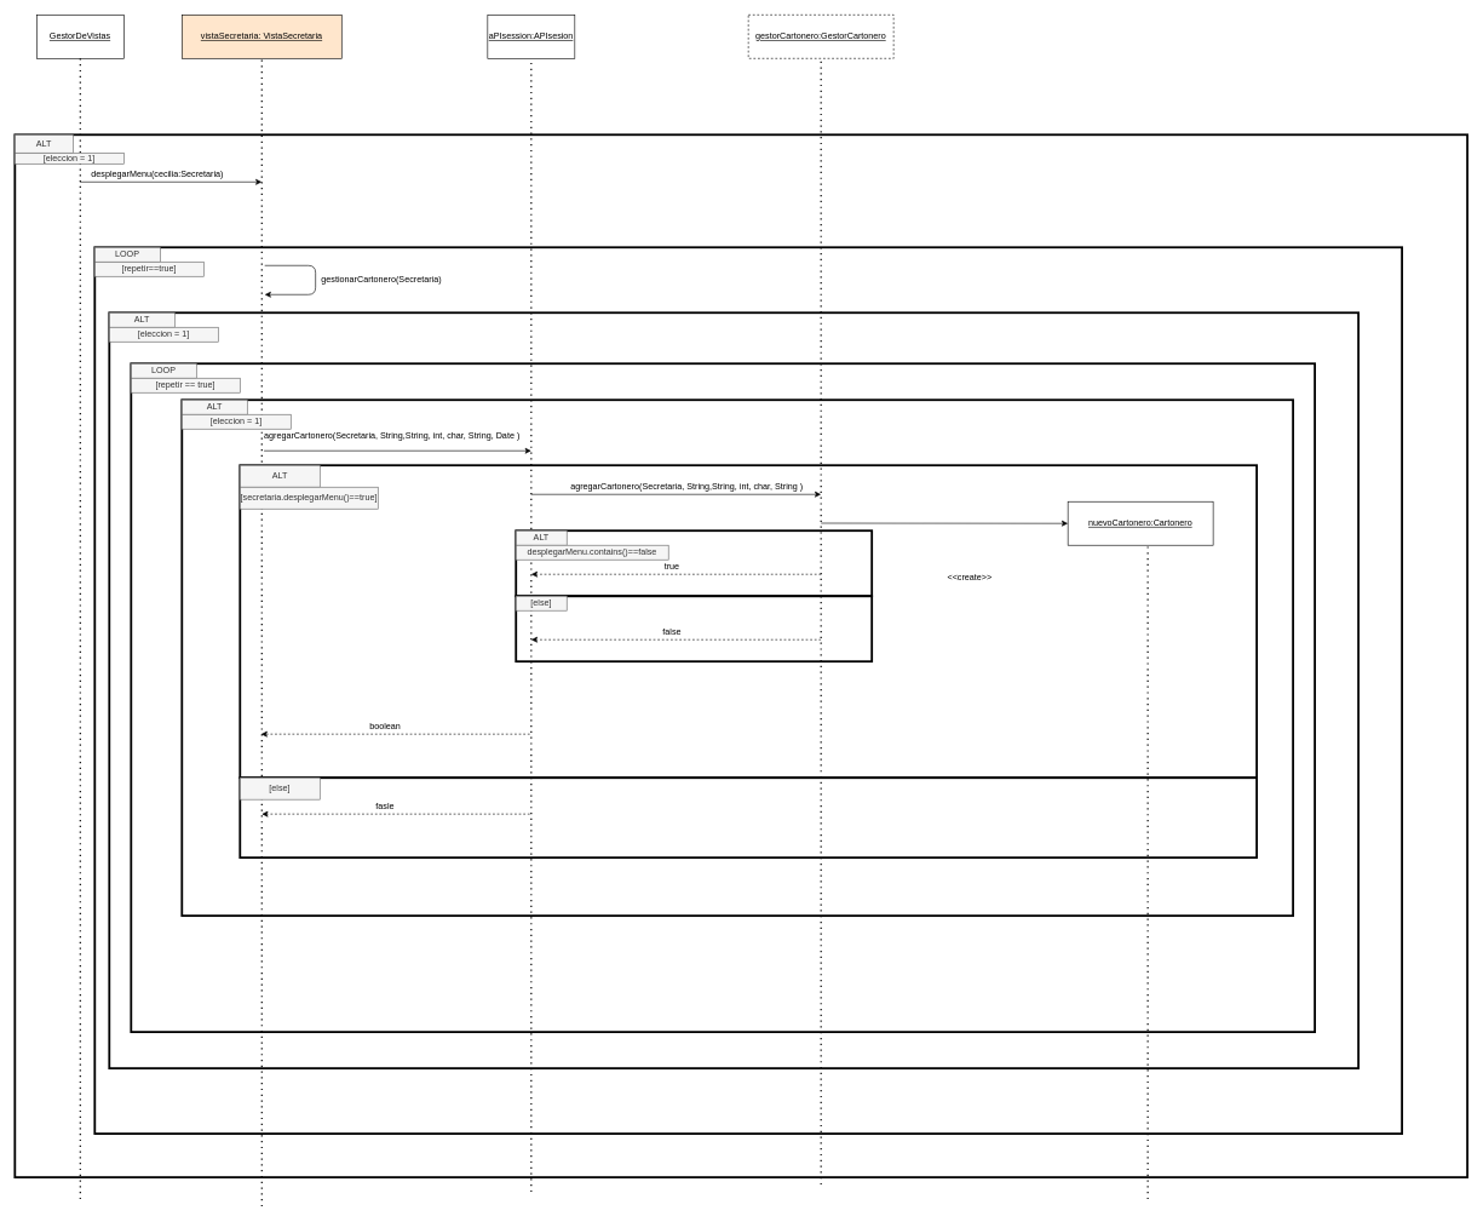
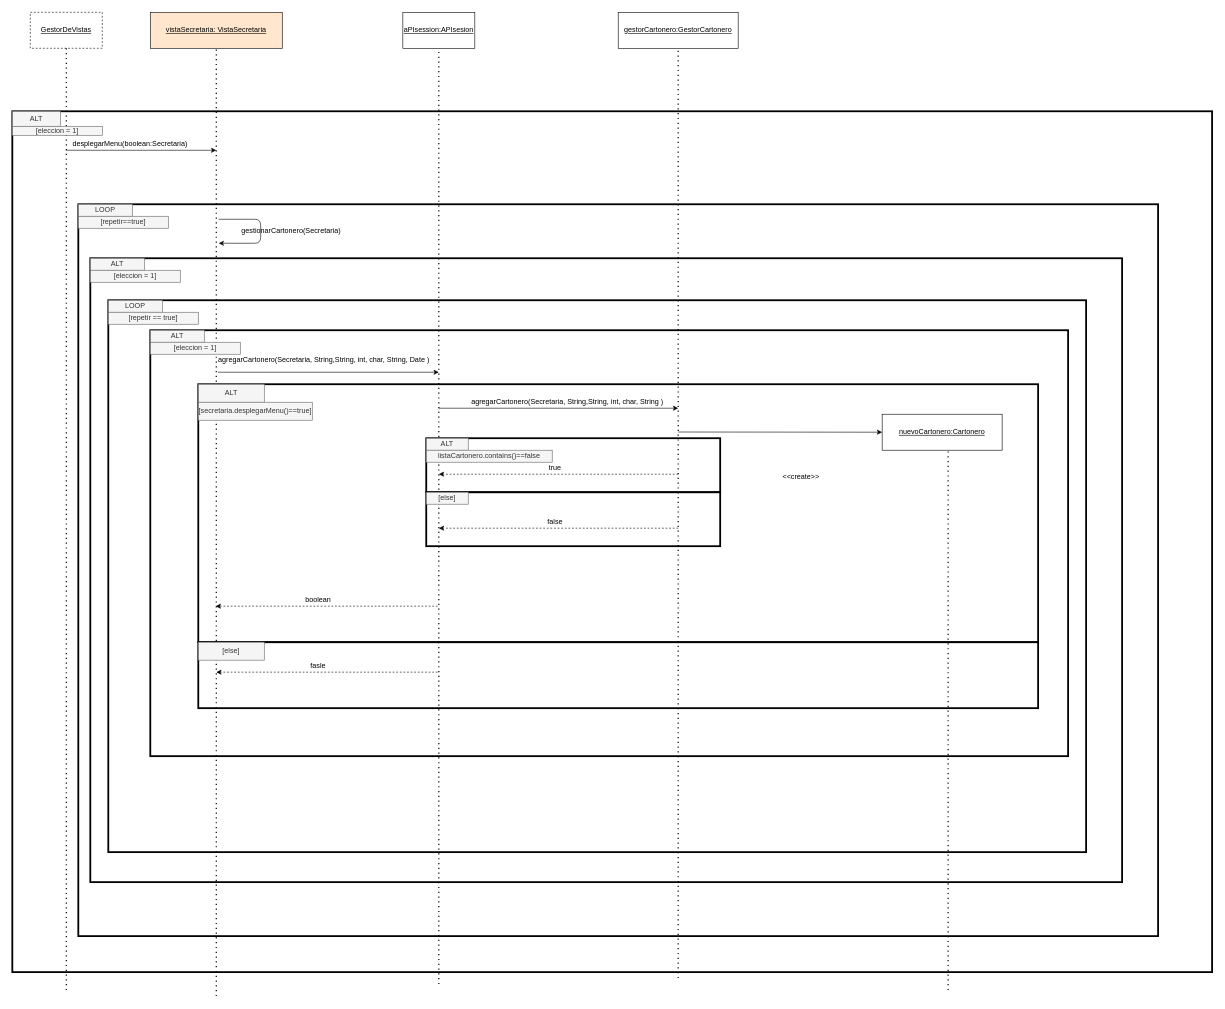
- <mxCell id="8" value="&lt;u&gt;GestorDeVistas&lt;/u&gt;" style="rounded=0;whiteSpace=wrap;html=1;" parent="1" vertex="1"><mxGeometry x="50" y="20" width="120" height="60" as="geometry" /></mxCell>
+ <mxCell id="8" value="&lt;u&gt;GestorDeVistas&lt;/u&gt;" style="rounded=0;whiteSpace=wrap;html=1;dashed=1;" parent="1" vertex="1"><mxGeometry x="50" y="20" width="120" height="60" as="geometry" /></mxCell>
- <mxCell id="15" value="&lt;u&gt;gestorCartonero:GestorCartonero&lt;/u&gt;" style="rounded=0;whiteSpace=wrap;html=1;dashed=1;" parent="1" vertex="1"><mxGeometry x="1030" y="20" width="200" height="60" as="geometry" /></mxCell>
+ <mxCell id="15" value="&lt;u&gt;gestorCartonero:GestorCartonero&lt;/u&gt;" style="rounded=0;whiteSpace=wrap;html=1;" parent="1" vertex="1"><mxGeometry x="1030" y="20" width="200" height="60" as="geometry" /></mxCell>
- <mxCell id="18" value="desplegarMenu(cecilia:Secretaria)" style="text;html=1;strokeColor=none;fillColor=none;align=center;verticalAlign=middle;whiteSpace=wrap;rounded=0;" parent="1" vertex="1"><mxGeometry x="110" y="230" width="213" height="20" as="geometry" /></mxCell>
+ <mxCell id="18" value="desplegarMenu(boolean:Secretaria)" style="text;html=1;strokeColor=none;fillColor=none;align=center;verticalAlign=middle;whiteSpace=wrap;rounded=0;" parent="1" vertex="1"><mxGeometry x="110" y="230" width="213" height="20" as="geometry" /></mxCell>
- <mxCell id="20" value="gestionarCartonero(Secretaria)" style="text;html=1;strokeColor=none;fillColor=none;align=center;verticalAlign=middle;whiteSpace=wrap;rounded=0;" parent="1" vertex="1"><mxGeometry x="430" y="375" width="190" height="20" as="geometry" /></mxCell>
+ <mxCell id="20" value="gestionarCartonero(Secretaria)" style="text;html=1;strokeColor=none;fillColor=none;align=center;verticalAlign=middle;whiteSpace=wrap;rounded=0;" parent="1" vertex="1"><mxGeometry x="390" y="375" width="190" height="20" as="geometry" /></mxCell>
- <mxCell id="33" value="desplegarMenu.contains()==false" style="text;html=1;strokeColor=#666666;fillColor=#f5f5f5;align=center;verticalAlign=middle;whiteSpace=wrap;rounded=0;fontColor=#333333;" parent="1" vertex="1"><mxGeometry x="710" y="750" width="210" height="20" as="geometry" /></mxCell>
+ <mxCell id="33" value="listaCartonero.contains()==false" style="text;html=1;strokeColor=#666666;fillColor=#f5f5f5;align=center;verticalAlign=middle;whiteSpace=wrap;rounded=0;fontColor=#333333;" parent="1" vertex="1"><mxGeometry x="710" y="750" width="210" height="20" as="geometry" /></mxCell>
